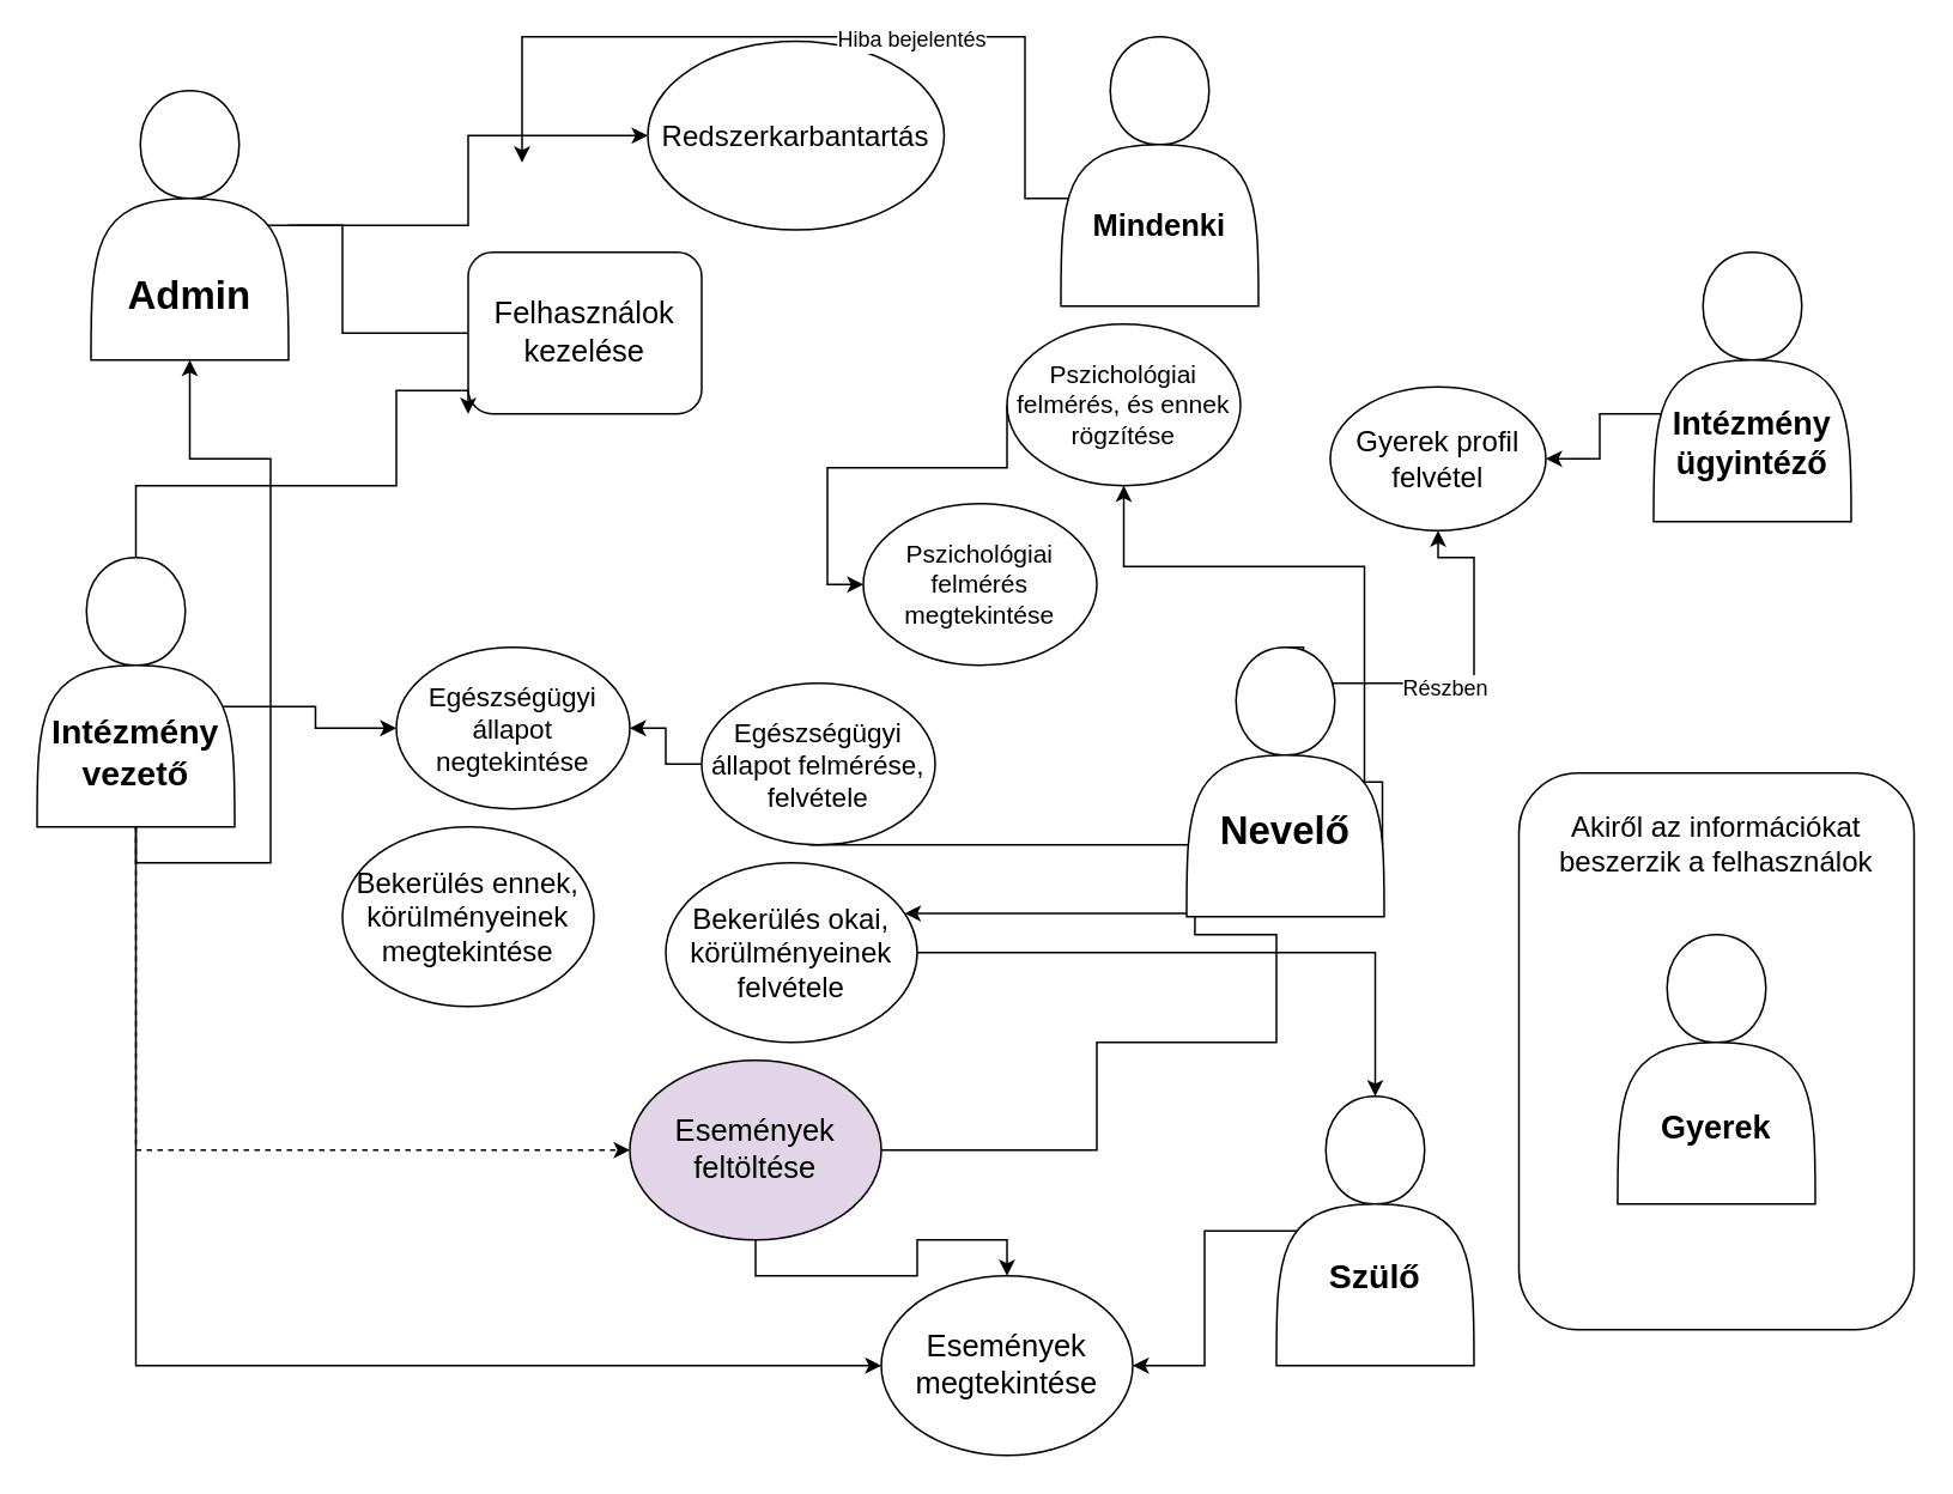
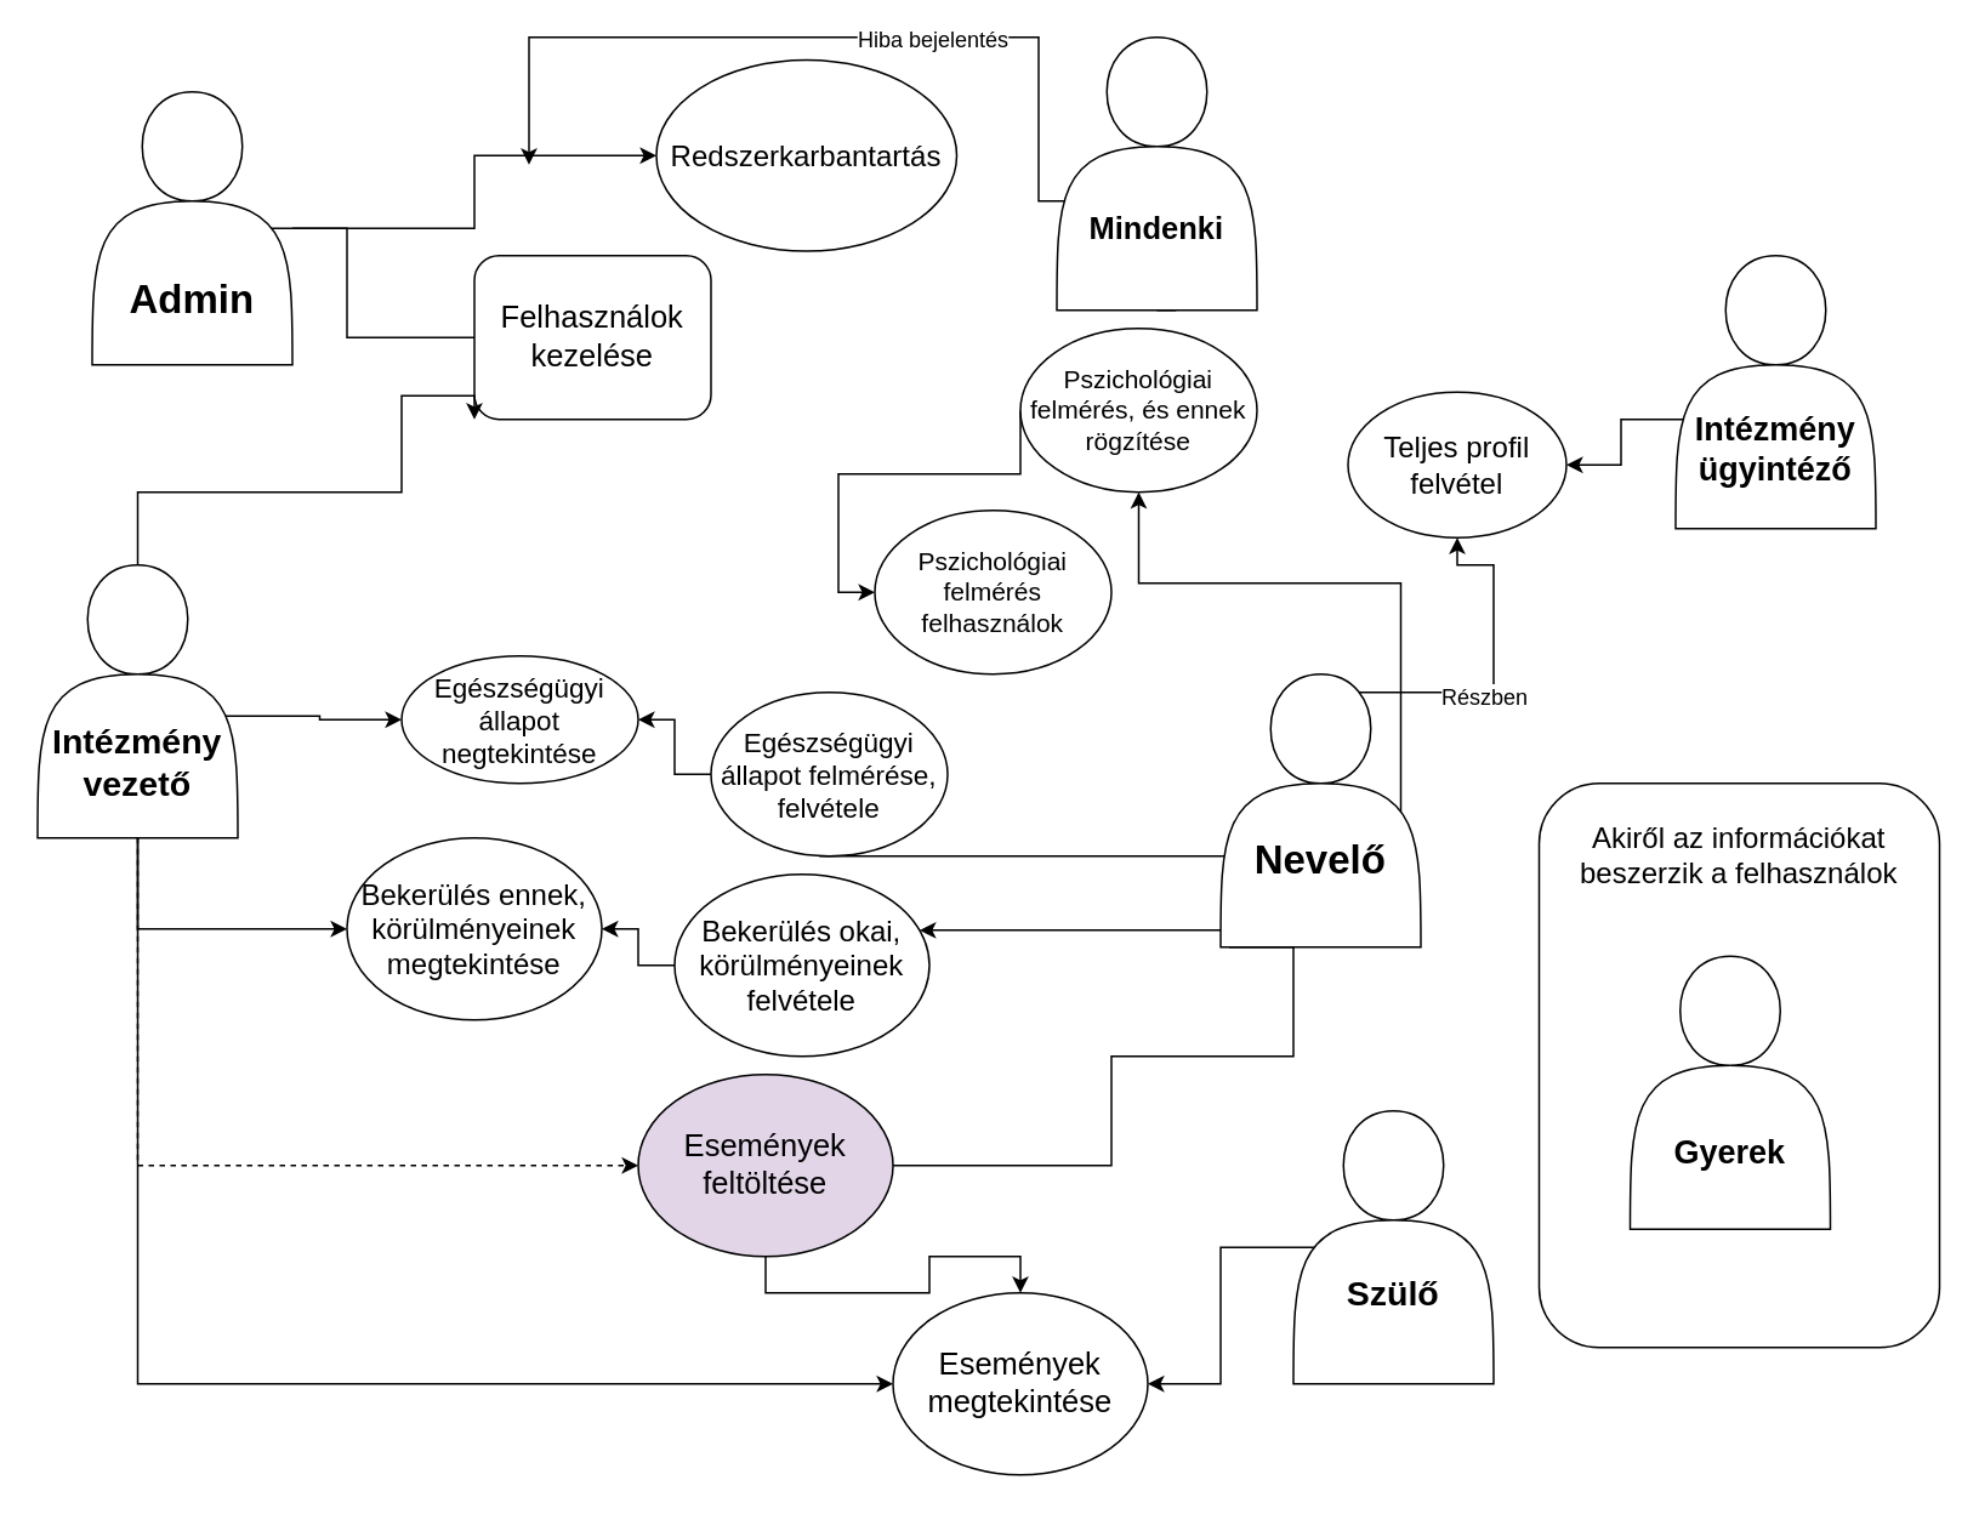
- <mxCell id="30" value="&lt;font style=&quot;font-size: 16px&quot;&gt;Redszerkarbantartás&lt;/font&gt;" style="ellipse;whiteSpace=wrap;html=1;" parent="1" vertex="1"><mxGeometry x="360" y="22.5" width="165" height="105" as="geometry" /></mxCell>
+ <mxCell id="30" value="&lt;font style=&quot;font-size: 16px&quot;&gt;Redszerkarbantartás&lt;/font&gt;" style="ellipse;whiteSpace=wrap;html=1;" parent="1" vertex="1"><mxGeometry x="360" y="32.5" width="165" height="105" as="geometry" /></mxCell>
- <mxCell id="38" value="&lt;div style=&quot;font-size: 17px&quot;&gt;&lt;b&gt;&lt;font style=&quot;font-size: 17px&quot;&gt;&lt;br&gt;&lt;/font&gt;&lt;/b&gt;&lt;/div&gt;&lt;div style=&quot;font-size: 17px&quot;&gt;&lt;b&gt;&lt;font style=&quot;font-size: 17px&quot;&gt;&lt;br&gt;&lt;/font&gt;&lt;/b&gt;&lt;/div&gt;&lt;div style=&quot;font-size: 17px&quot;&gt;&lt;b&gt;&lt;font style=&quot;font-size: 17px&quot;&gt;&lt;br&gt;&lt;/font&gt;&lt;/b&gt;&lt;/div&gt;&lt;div style=&quot;font-size: 17px&quot;&gt;&lt;b&gt;&lt;font style=&quot;font-size: 17px&quot;&gt;Mindenki&lt;/font&gt;&lt;/b&gt;&lt;/div&gt;" style="shape=actor;whiteSpace=wrap;html=1;" vertex="1" parent="1"><mxGeometry x="590" y="20" width="110" height="150" as="geometry" /></mxCell>
+ <mxCell id="38" value="&lt;div style=&quot;font-size: 17px&quot;&gt;&lt;b&gt;&lt;font style=&quot;font-size: 17px&quot;&gt;&lt;br&gt;&lt;/font&gt;&lt;/b&gt;&lt;/div&gt;&lt;div style=&quot;font-size: 17px&quot;&gt;&lt;b&gt;&lt;font style=&quot;font-size: 17px&quot;&gt;&lt;br&gt;&lt;/font&gt;&lt;/b&gt;&lt;/div&gt;&lt;div style=&quot;font-size: 17px&quot;&gt;&lt;b&gt;&lt;font style=&quot;font-size: 17px&quot;&gt;&lt;br&gt;&lt;/font&gt;&lt;/b&gt;&lt;/div&gt;&lt;div style=&quot;font-size: 17px&quot;&gt;&lt;b&gt;&lt;font style=&quot;font-size: 17px&quot;&gt;Mindenki&lt;/font&gt;&lt;/b&gt;&lt;/div&gt;" style="shape=actor;whiteSpace=wrap;html=1;" vertex="1" parent="1"><mxGeometry x="580" y="20" width="110" height="150" as="geometry" /></mxCell>
- <mxCell id="33" value="&lt;font style=&quot;font-size: 16px&quot;&gt;Gyerek profil felvétel&lt;br&gt;&lt;/font&gt;" style="ellipse;whiteSpace=wrap;html=1;" parent="1" vertex="1"><mxGeometry x="740" y="215" width="120" height="80" as="geometry" /></mxCell>
+ <mxCell id="33" value="&lt;font style=&quot;font-size: 16px&quot;&gt;Teljes profil felvétel&lt;br&gt;&lt;/font&gt;" style="ellipse;whiteSpace=wrap;html=1;" parent="1" vertex="1"><mxGeometry x="740" y="215" width="120" height="80" as="geometry" /></mxCell>
- <mxCell id="39" value="&lt;font style=&quot;font-size: 14px&quot;&gt;&lt;span&gt;Pszichológiai felmérés megtekintése&lt;br&gt;&lt;/span&gt;&lt;/font&gt;" style="ellipse;whiteSpace=wrap;html=1;" vertex="1" parent="1"><mxGeometry x="480" y="280" width="130" height="90" as="geometry" /></mxCell>
+ <mxCell id="39" value="&lt;font style=&quot;font-size: 14px&quot;&gt;&lt;span&gt;Pszichológiai felmérés felhasználok&lt;br&gt;&lt;/span&gt;&lt;/font&gt;" style="ellipse;whiteSpace=wrap;html=1;" vertex="1" parent="1"><mxGeometry x="480" y="280" width="130" height="90" as="geometry" /></mxCell>
- <mxCell id="8" style="edgeStyle=orthogonalEdgeStyle;rounded=0;orthogonalLoop=1;jettySize=auto;html=1;exitX=0.5;exitY=1;exitDx=0;exitDy=0;" edge="1" parent="1" source="11" target="4"><mxGeometry relative="1" as="geometry" /></mxCell>
+ <mxCell id="8" style="edgeStyle=orthogonalEdgeStyle;rounded=0;orthogonalLoop=1;jettySize=auto;html=1;exitX=0.5;exitY=1;exitDx=0;exitDy=0;" edge="1" parent="1" source="11" target="41"><mxGeometry relative="1" as="geometry" /></mxCell>
- <mxCell id="40" value="&lt;font style=&quot;font-size: 15px&quot;&gt;Egészségügyi állapot negtekintése&lt;br&gt;&lt;/font&gt;" style="ellipse;whiteSpace=wrap;html=1;" vertex="1" parent="1"><mxGeometry x="220" y="360" width="130" height="90" as="geometry" /></mxCell>
+ <mxCell id="40" value="&lt;font style=&quot;font-size: 15px&quot;&gt;Egészségügyi állapot negtekintése&lt;br&gt;&lt;/font&gt;" style="ellipse;whiteSpace=wrap;html=1;" vertex="1" parent="1"><mxGeometry x="220" y="360" width="130" height="70" as="geometry" /></mxCell>
- <mxCell id="20" value="&lt;b&gt;&lt;br&gt;&lt;/b&gt;&lt;div&gt;&lt;b&gt;&lt;br&gt;&lt;/b&gt;&lt;/div&gt;&lt;div&gt;&lt;b&gt;&lt;font style=&quot;font-size: 22px&quot;&gt;&lt;br&gt;&lt;/font&gt;&lt;/b&gt;&lt;/div&gt;&lt;div&gt;&lt;b&gt;&lt;font style=&quot;font-size: 22px&quot;&gt;Nevelő&lt;/font&gt;&lt;/b&gt;&lt;/div&gt;" style="shape=actor;whiteSpace=wrap;html=1;" parent="1" vertex="1"><mxGeometry x="660" y="360" width="110" height="150" as="geometry" /></mxCell>
+ <mxCell id="20" value="&lt;b&gt;&lt;br&gt;&lt;/b&gt;&lt;div&gt;&lt;b&gt;&lt;br&gt;&lt;/b&gt;&lt;/div&gt;&lt;div&gt;&lt;b&gt;&lt;font style=&quot;font-size: 22px&quot;&gt;&lt;br&gt;&lt;/font&gt;&lt;/b&gt;&lt;/div&gt;&lt;div&gt;&lt;b&gt;&lt;font style=&quot;font-size: 22px&quot;&gt;Nevelő&lt;/font&gt;&lt;/b&gt;&lt;/div&gt;" style="shape=actor;whiteSpace=wrap;html=1;" parent="1" vertex="1"><mxGeometry x="670" y="370" width="110" height="150" as="geometry" /></mxCell>
- <mxCell id="23" style="edgeStyle=orthogonalEdgeStyle;rounded=0;orthogonalLoop=1;jettySize=auto;html=1;" edge="1" parent="1" source="24" target="28"><mxGeometry relative="1" as="geometry" /></mxCell>
+ <mxCell id="23" style="edgeStyle=orthogonalEdgeStyle;rounded=0;orthogonalLoop=1;jettySize=auto;html=1;" edge="1" parent="1" source="24" target="41"><mxGeometry relative="1" as="geometry" /></mxCell>
- <mxCell id="35" value="&lt;b&gt;&lt;br&gt;&lt;/b&gt;&lt;div&gt;&lt;b&gt;&lt;br&gt;&lt;/b&gt;&lt;/div&gt;&lt;div&gt;&lt;b&gt;&lt;font style=&quot;font-size: 16px&quot;&gt;&lt;br&gt;&lt;/font&gt;&lt;/b&gt;&lt;/div&gt;&lt;div&gt;&lt;b&gt;&lt;font style=&quot;font-size: 16px&quot;&gt;&lt;br&gt;&lt;/font&gt;&lt;/b&gt;&lt;/div&gt;&lt;div&gt;&lt;b&gt;&lt;font style=&quot;font-size: 18px&quot;&gt;Gyerek&lt;/font&gt;&lt;/b&gt;&lt;/div&gt;" style="shape=actor;whiteSpace=wrap;html=1;" parent="1" vertex="1"><mxGeometry x="900" y="520" width="110" height="150" as="geometry" /></mxCell>
+ <mxCell id="35" value="&lt;b&gt;&lt;br&gt;&lt;/b&gt;&lt;div&gt;&lt;b&gt;&lt;br&gt;&lt;/b&gt;&lt;/div&gt;&lt;div&gt;&lt;b&gt;&lt;font style=&quot;font-size: 16px&quot;&gt;&lt;br&gt;&lt;/font&gt;&lt;/b&gt;&lt;/div&gt;&lt;div&gt;&lt;b&gt;&lt;font style=&quot;font-size: 16px&quot;&gt;&lt;br&gt;&lt;/font&gt;&lt;/b&gt;&lt;/div&gt;&lt;div&gt;&lt;b&gt;&lt;font style=&quot;font-size: 18px&quot;&gt;Gyerek&lt;/font&gt;&lt;/b&gt;&lt;/div&gt;" style="shape=actor;whiteSpace=wrap;html=1;" parent="1" vertex="1"><mxGeometry x="895" y="525" width="110" height="150" as="geometry" /></mxCell>
